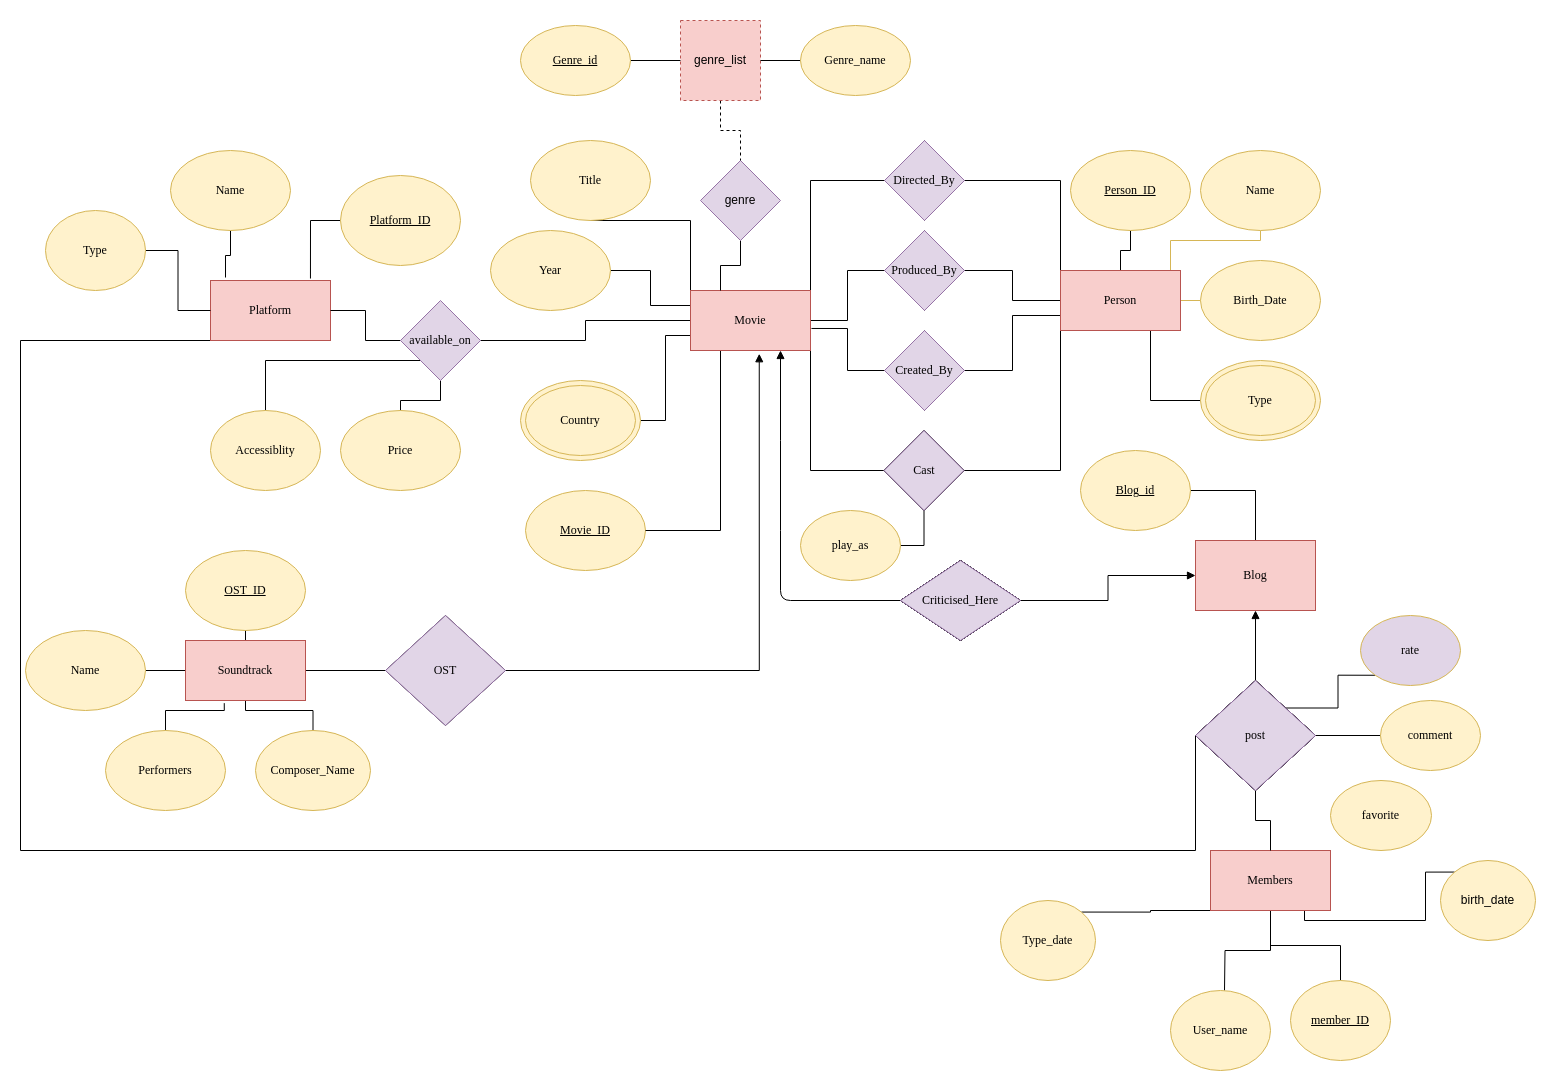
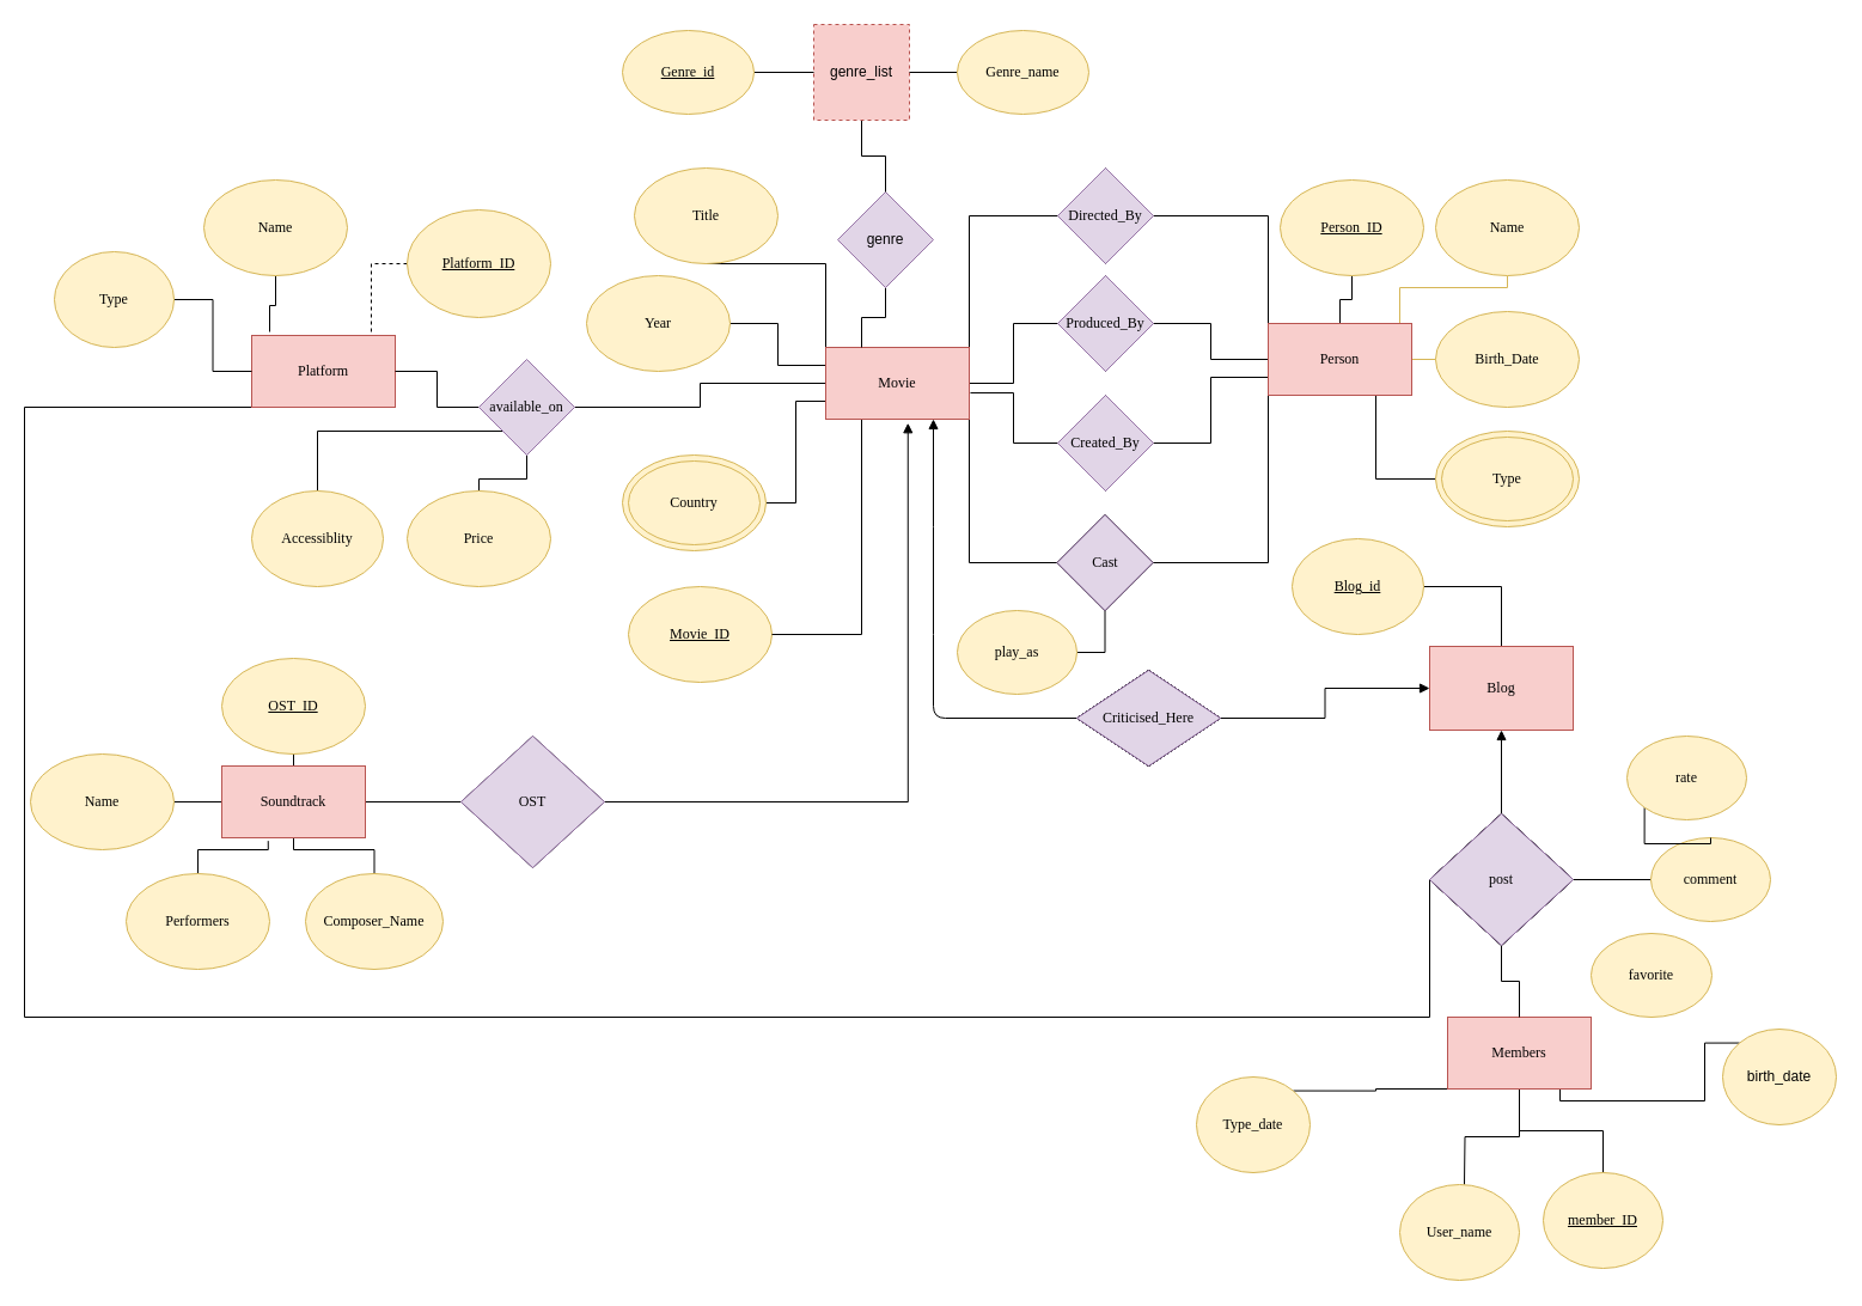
- <mxCell id="110" style="edgeStyle=orthogonalEdgeStyle;rounded=0;orthogonalLoop=1;jettySize=auto;html=1;labelBackgroundColor=#99CCFF;endArrow=none;endFill=0;fontFamily=Helvetica;fontColor=#000000;dashed=1;" edge="1" parent="1" source="111" target="109"><mxGeometry relative="1" as="geometry" /></mxCell>
+ <mxCell id="110" style="edgeStyle=orthogonalEdgeStyle;rounded=0;orthogonalLoop=1;jettySize=auto;html=1;labelBackgroundColor=#99CCFF;endArrow=none;endFill=0;fontFamily=Helvetica;fontColor=#000000;" edge="1" parent="1" source="111" target="109"><mxGeometry relative="1" as="geometry" /></mxCell>
- <mxCell id="40" style="edgeStyle=orthogonalEdgeStyle;rounded=0;orthogonalLoop=1;jettySize=auto;html=1;entryX=0.833;entryY=-0.033;entryDx=0;entryDy=0;entryPerimeter=0;startArrow=none;startFill=0;endArrow=none;endFill=0;strokeColor=#000000;fontFamily=Verdana;" parent="1" source="41" target="34" edge="1"><mxGeometry relative="1" as="geometry" /></mxCell>
+ <mxCell id="40" style="edgeStyle=orthogonalEdgeStyle;rounded=0;orthogonalLoop=1;jettySize=auto;html=1;entryX=0.833;entryY=-0.033;entryDx=0;entryDy=0;entryPerimeter=0;startArrow=none;startFill=0;endArrow=none;endFill=0;strokeColor=#000000;fontFamily=Verdana;dashed=1;" parent="1" source="41" target="34" edge="1"><mxGeometry relative="1" as="geometry" /></mxCell>
- <mxCell id="70" value="rate" style="ellipse;whiteSpace=wrap;html=1;fillColor=#e1d5e7;fontFamily=Verdana;strokeColor=#d6b656;" parent="1" vertex="1"><mxGeometry x="1360" y="615" width="100" height="70" as="geometry" /></mxCell>
+ <mxCell id="70" value="rate" style="ellipse;whiteSpace=wrap;html=1;fillColor=#fff2cc;fontFamily=Verdana;strokeColor=#d6b656;" parent="1" vertex="1"><mxGeometry x="1360" y="615" width="100" height="70" as="geometry" /></mxCell>
- <mxCell id="69" style="edgeStyle=orthogonalEdgeStyle;rounded=0;orthogonalLoop=1;jettySize=auto;html=1;exitX=0;exitY=1;exitDx=0;exitDy=0;entryX=1;entryY=0;entryDx=0;entryDy=0;labelBackgroundColor=#99CCFF;endArrow=none;endFill=0;strokeColor=#000000;fontFamily=Helvetica;fontColor=#000000;" edge="1" parent="1" source="70" target="100"><mxGeometry relative="1" as="geometry" /></mxCell>
+ <mxCell id="69" style="edgeStyle=orthogonalEdgeStyle;rounded=0;orthogonalLoop=1;jettySize=auto;html=1;exitX=0;exitY=1;exitDx=0;exitDy=0;labelBackgroundColor=#99CCFF;endArrow=none;endFill=0;strokeColor=#000000;fontFamily=Helvetica;fontColor=#000000;" edge="1" parent="1" source="70" target="67"><mxGeometry relative="1" as="geometry" /></mxCell>
